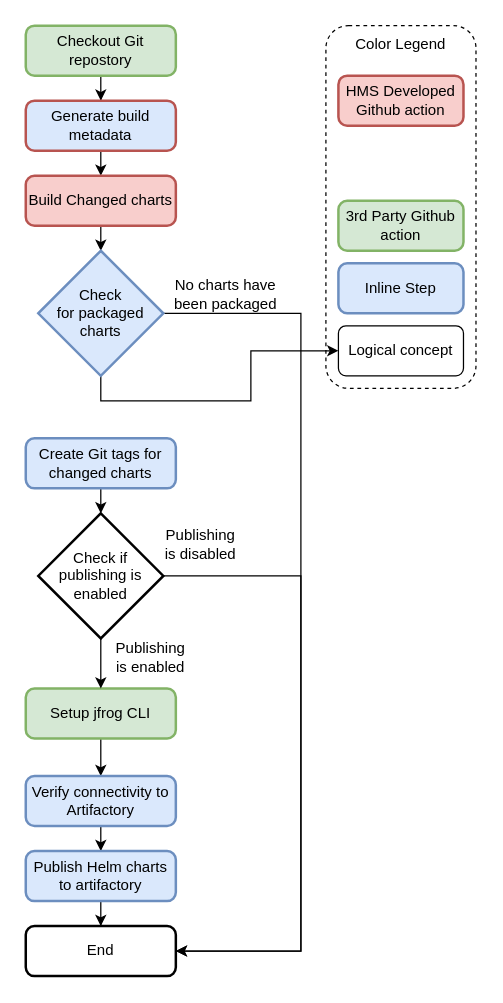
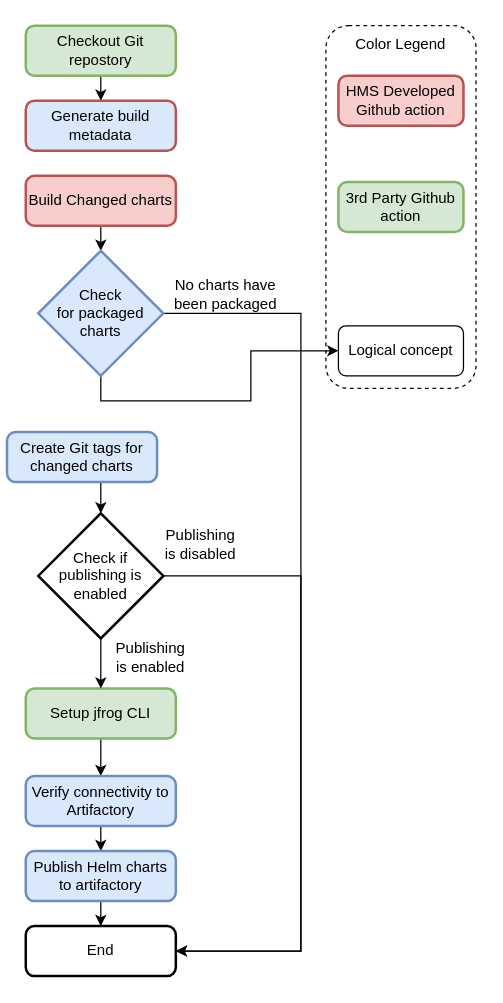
- <mxCell id="5" style="edgeStyle=orthogonalEdgeStyle;rounded=0;orthogonalLoop=1;jettySize=auto;html=1;exitX=0.5;exitY=1;exitDx=0;exitDy=0;entryX=0.5;entryY=0;entryDx=0;entryDy=0;" edge="1" parent="1" source="6" target="8"><mxGeometry relative="1" as="geometry" /></mxCell>
- <mxCell id="27" value="3rd Party Github action" style="rounded=1;whiteSpace=wrap;html=1;absoluteArcSize=1;arcSize=14;strokeWidth=2;fillColor=#d5e8d4;strokeColor=#82b366;" vertex="1" parent="1"><mxGeometry x="270" y="160" width="100" height="40" as="geometry" /></mxCell>
+ <mxCell id="27" value="3rd Party Github action" style="rounded=1;whiteSpace=wrap;html=1;absoluteArcSize=1;arcSize=14;strokeWidth=2;fillColor=#d5e8d4;strokeColor=#82b366;" vertex="1" parent="1"><mxGeometry x="270" y="145" width="100" height="40" as="geometry" /></mxCell>
- <mxCell id="29" value="Inline Step" style="rounded=1;whiteSpace=wrap;html=1;absoluteArcSize=1;arcSize=14;strokeWidth=2;fillColor=#dae8fc;strokeColor=#6c8ebf;" vertex="1" parent="1"><mxGeometry x="270" y="210" width="100" height="40" as="geometry" /></mxCell>
- <mxCell id="10" value="Create Git tags for changed charts" style="rounded=1;whiteSpace=wrap;html=1;absoluteArcSize=1;arcSize=14;strokeWidth=2;fillColor=#dae8fc;strokeColor=#6c8ebf;" vertex="1" parent="1"><mxGeometry x="20" y="350" width="120" height="40" as="geometry" /></mxCell>
+ <mxCell id="10" value="Create Git tags for changed charts" style="rounded=1;whiteSpace=wrap;html=1;absoluteArcSize=1;arcSize=14;strokeWidth=2;fillColor=#dae8fc;strokeColor=#6c8ebf;" vertex="1" parent="1"><mxGeometry x="5" y="345" width="120" height="40" as="geometry" /></mxCell>
